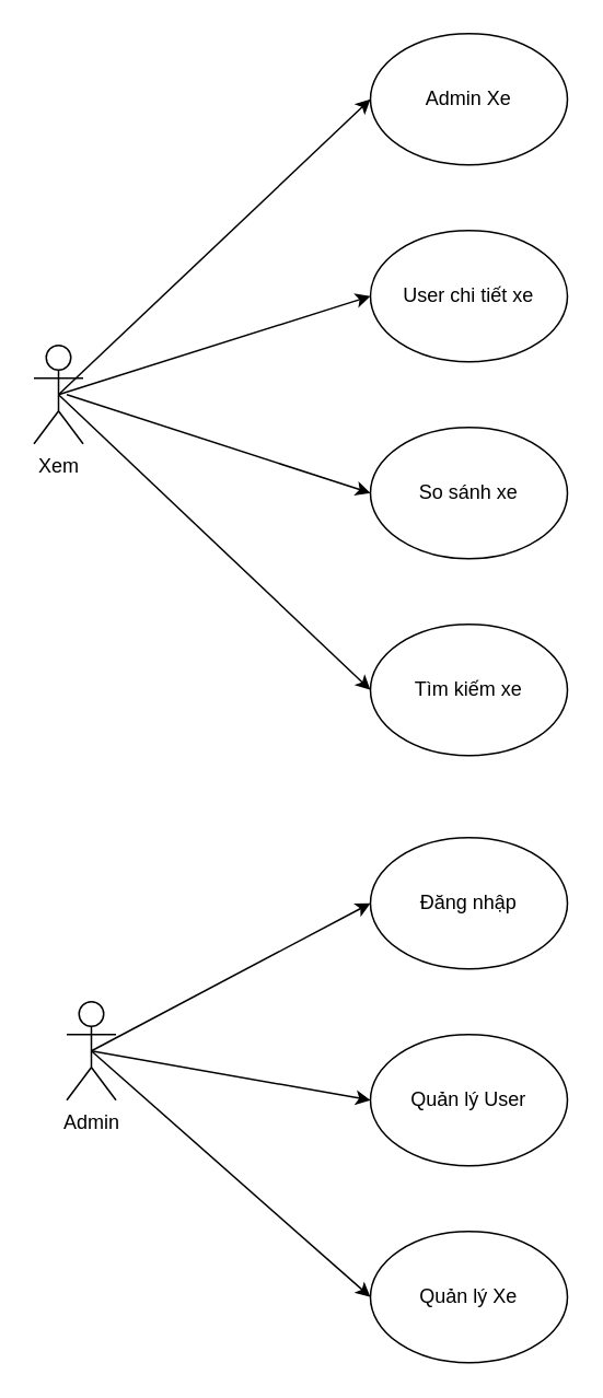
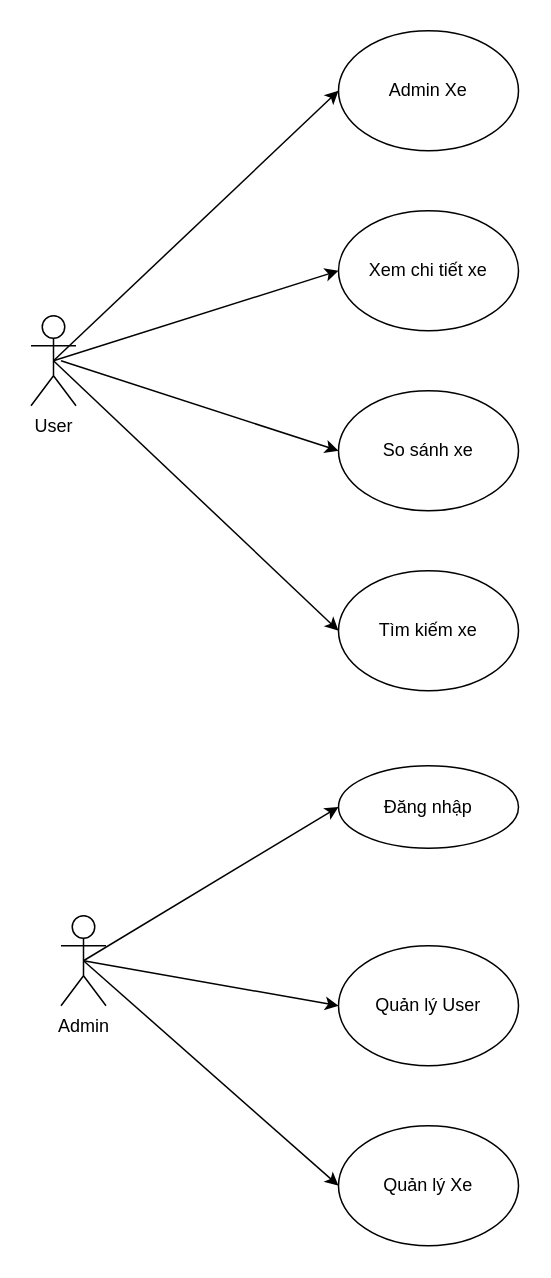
- <mxCell id="3" value="User chi tiết xe" style="ellipse;whiteSpace=wrap;html=1;" vertex="1" parent="1"><mxGeometry x="225" y="140" width="120" height="80" as="geometry" /></mxCell>
+ <mxCell id="3" value="Xem chi tiết xe" style="ellipse;whiteSpace=wrap;html=1;" vertex="1" parent="1"><mxGeometry x="225" y="140" width="120" height="80" as="geometry" /></mxCell>
- <mxCell id="2" value="Xem" style="shape=umlActor;verticalLabelPosition=bottom;verticalAlign=top;html=1;outlineConnect=0;" vertex="1" parent="1"><mxGeometry x="20" y="210" width="30" height="60" as="geometry" /></mxCell>
+ <mxCell id="2" value="User" style="shape=umlActor;verticalLabelPosition=bottom;verticalAlign=top;html=1;outlineConnect=0;" vertex="1" parent="1"><mxGeometry x="20" y="210" width="30" height="60" as="geometry" /></mxCell>
- <mxCell id="16" value="Đăng nhập" style="ellipse;whiteSpace=wrap;html=1;" vertex="1" parent="1"><mxGeometry x="225" y="510" width="120" height="80" as="geometry" /></mxCell>
+ <mxCell id="16" value="Đăng nhập" style="ellipse;whiteSpace=wrap;html=1;" vertex="1" parent="1"><mxGeometry x="225" y="510" width="120" height="55" as="geometry" /></mxCell>
